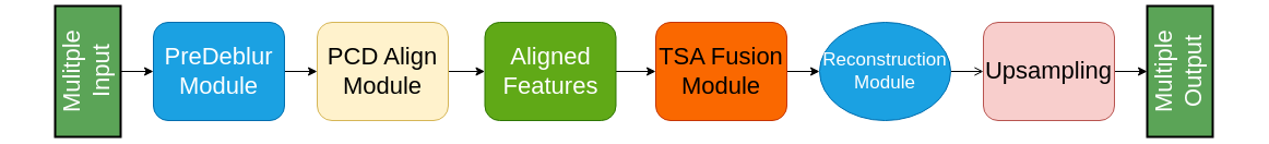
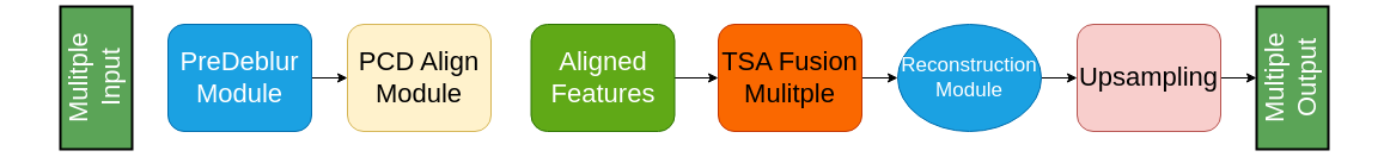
- <mxCell id="2" style="edgeStyle=orthogonalEdgeStyle;rounded=0;orthogonalLoop=1;jettySize=auto;html=1;entryX=0;entryY=0.5;entryDx=0;entryDy=0;" edge="1" parent="1" source="3" target="5"><mxGeometry relative="1" as="geometry" /></mxCell>
- <mxCell id="6" style="edgeStyle=orthogonalEdgeStyle;rounded=0;orthogonalLoop=1;jettySize=auto;html=1;entryX=0;entryY=0.5;entryDx=0;entryDy=0;" edge="1" parent="1" source="7" target="9"><mxGeometry relative="1" as="geometry" /></mxCell>
- <mxCell id="11" value="&lt;font style=&quot;font-size: 22px;&quot;&gt;TSA Fusion Module&lt;/font&gt;" style="rounded=1;whiteSpace=wrap;html=1;fillColor=#fa6800;fontColor=#000000;strokeColor=#C73500;" vertex="1" parent="1"><mxGeometry x="600" y="20" width="120" height="90" as="geometry" /></mxCell>
+ <mxCell id="11" value="&lt;font style=&quot;font-size: 22px;&quot;&gt;TSA Fusion Mulitple&lt;/font&gt;" style="rounded=1;whiteSpace=wrap;html=1;fillColor=#fa6800;fontColor=#000000;strokeColor=#C73500;" vertex="1" parent="1"><mxGeometry x="600" y="20" width="120" height="90" as="geometry" /></mxCell>
- <mxCell id="12" style="edgeStyle=orthogonalEdgeStyle;rounded=0;orthogonalLoop=1;jettySize=auto;html=1;entryX=0;entryY=0.5;entryDx=0;entryDy=0;endArrow=open;" edge="1" parent="1" source="13" target="15"><mxGeometry relative="1" as="geometry" /></mxCell>
+ <mxCell id="12" style="edgeStyle=orthogonalEdgeStyle;rounded=0;orthogonalLoop=1;jettySize=auto;html=1;entryX=0;entryY=0.5;entryDx=0;entryDy=0;" edge="1" parent="1" source="13" target="15"><mxGeometry relative="1" as="geometry" /></mxCell>
